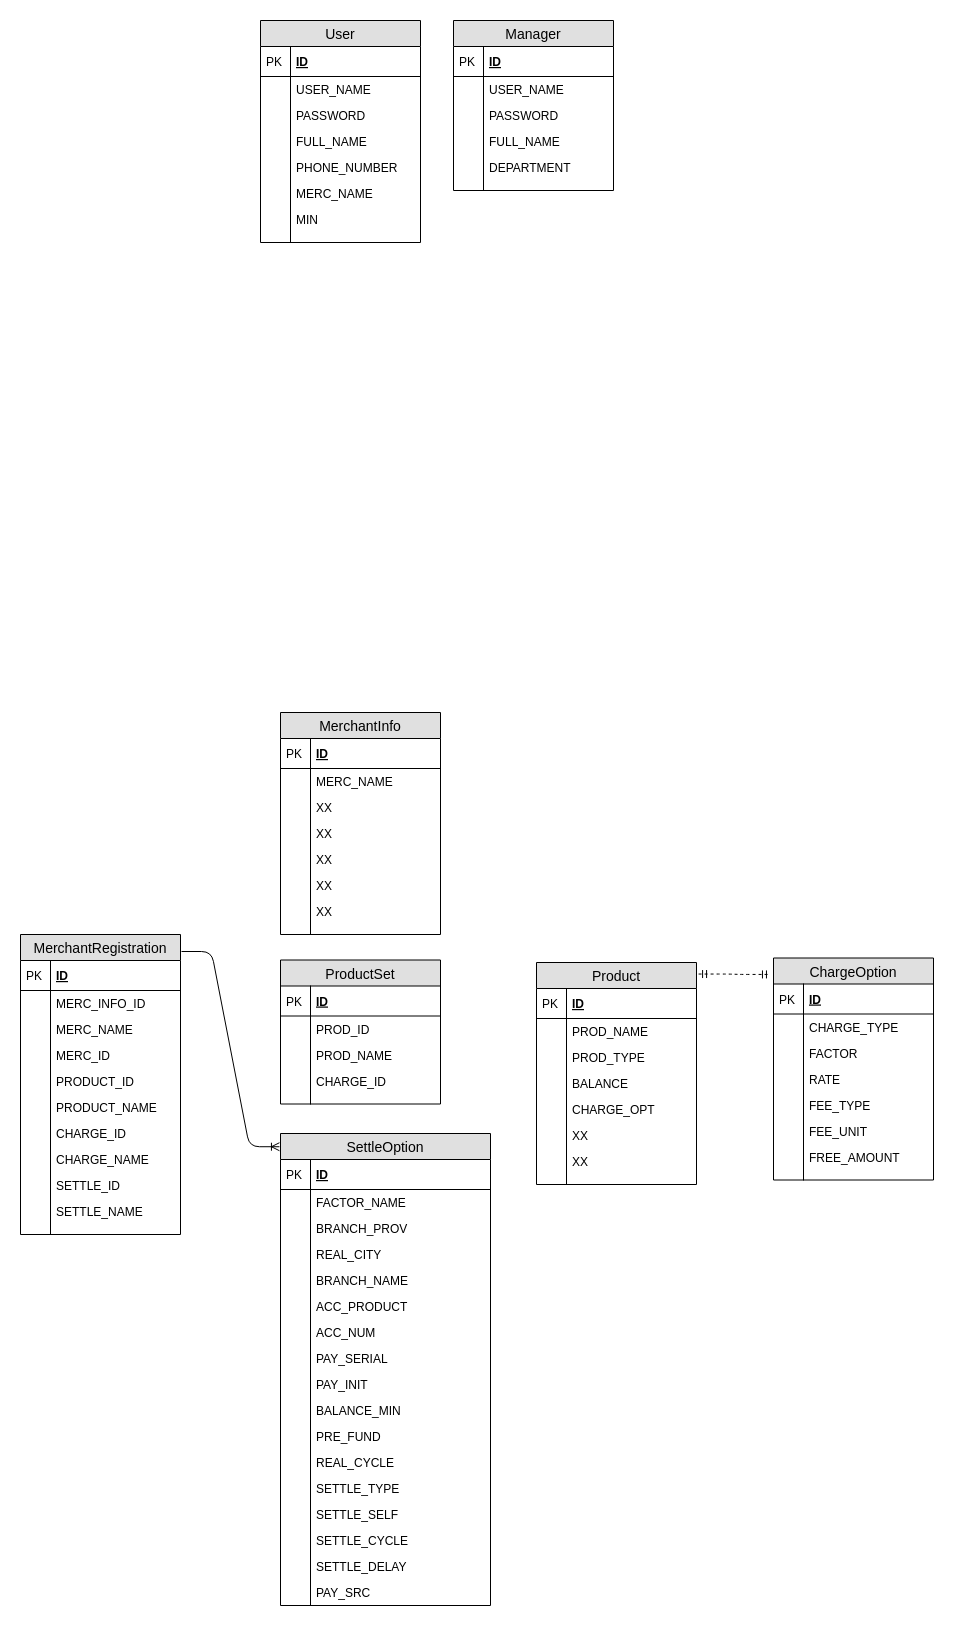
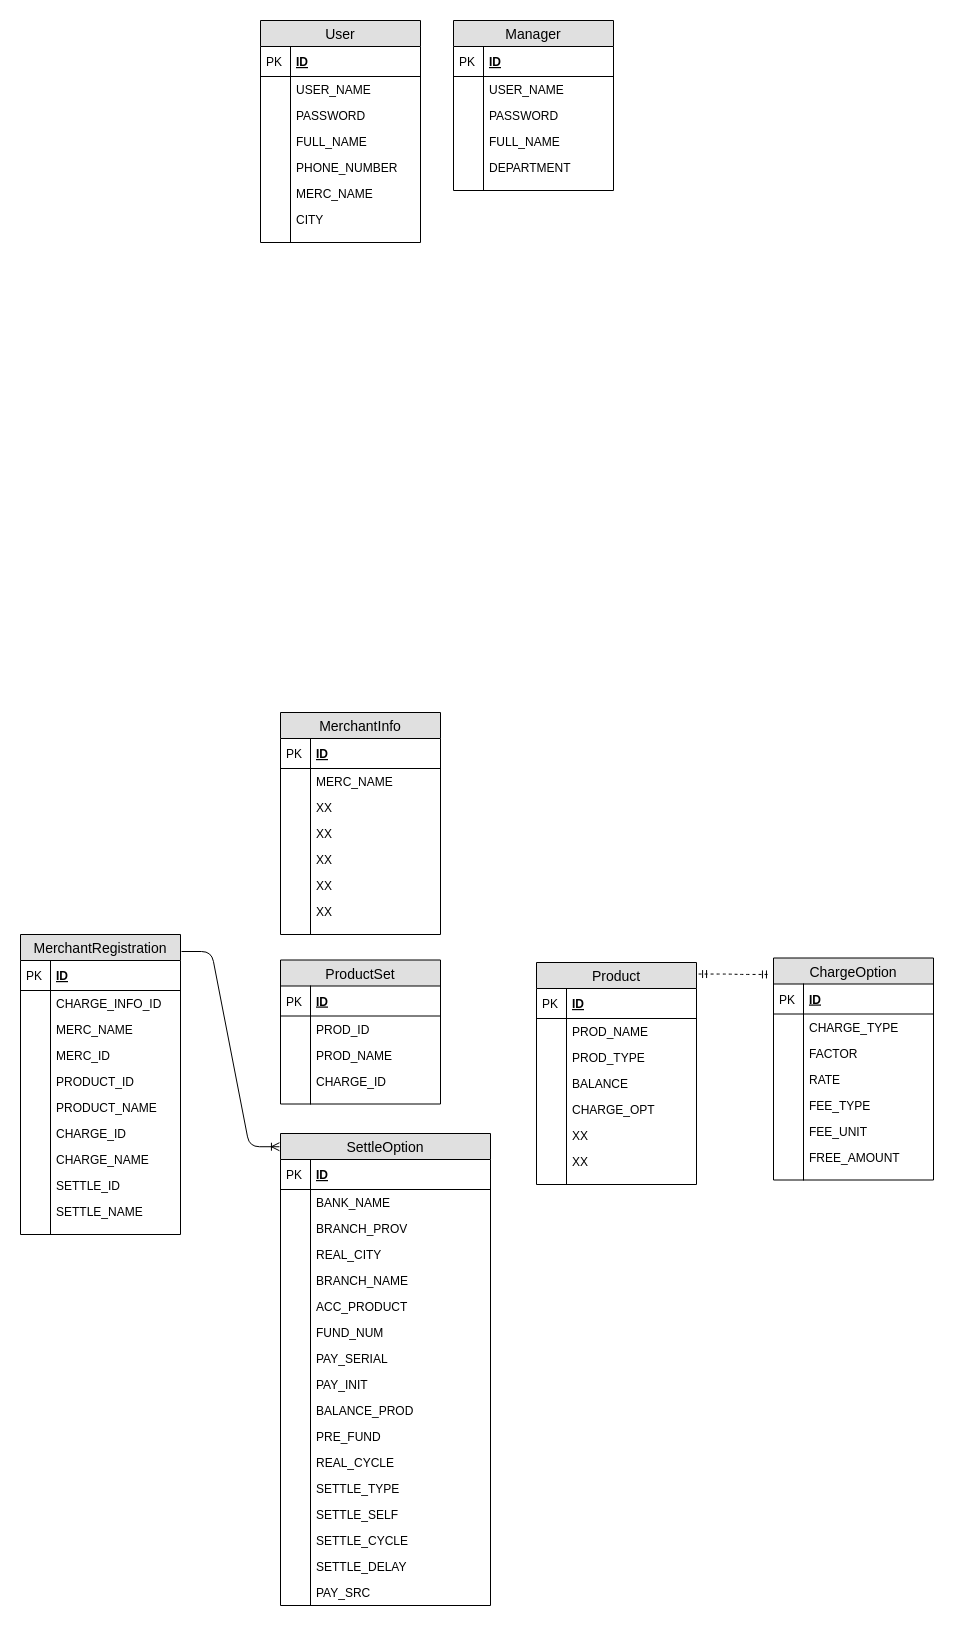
- <mxCell id="15" value="MIN" style="shape=partialRectangle;top=0;left=0;right=0;bottom=0;align=left;verticalAlign=top;fillColor=none;spacingLeft=34;spacingRight=4;overflow=hidden;rotatable=0;points=[[0,0.5],[1,0.5]];portConstraint=eastwest;dropTarget=0;fontSize=12;" parent="2" vertex="1"><mxGeometry y="186" width="160" height="26" as="geometry" /></mxCell>
+ <mxCell id="15" value="CITY" style="shape=partialRectangle;top=0;left=0;right=0;bottom=0;align=left;verticalAlign=top;fillColor=none;spacingLeft=34;spacingRight=4;overflow=hidden;rotatable=0;points=[[0,0.5],[1,0.5]];portConstraint=eastwest;dropTarget=0;fontSize=12;" parent="2" vertex="1"><mxGeometry y="186" width="160" height="26" as="geometry" /></mxCell>
- <mxCell id="121" value="MERC_INFO_ID" style="shape=partialRectangle;top=0;left=0;right=0;bottom=0;align=left;verticalAlign=top;fillColor=none;spacingLeft=34;spacingRight=4;overflow=hidden;rotatable=0;points=[[0,0.5],[1,0.5]];portConstraint=eastwest;dropTarget=0;fontSize=12;" parent="118" vertex="1"><mxGeometry y="56" width="160" height="26" as="geometry" /></mxCell>
+ <mxCell id="121" value="CHARGE_INFO_ID" style="shape=partialRectangle;top=0;left=0;right=0;bottom=0;align=left;verticalAlign=top;fillColor=none;spacingLeft=34;spacingRight=4;overflow=hidden;rotatable=0;points=[[0,0.5],[1,0.5]];portConstraint=eastwest;dropTarget=0;fontSize=12;" parent="118" vertex="1"><mxGeometry y="56" width="160" height="26" as="geometry" /></mxCell>
- <mxCell id="86" value="FACTOR_NAME" style="shape=partialRectangle;top=0;left=0;right=0;bottom=0;align=left;verticalAlign=top;fillColor=none;spacingLeft=34;spacingRight=4;overflow=hidden;rotatable=0;points=[[0,0.5],[1,0.5]];portConstraint=eastwest;dropTarget=0;fontSize=12;" parent="83" vertex="1"><mxGeometry y="56" width="210" height="26" as="geometry" /></mxCell>
+ <mxCell id="86" value="BANK_NAME" style="shape=partialRectangle;top=0;left=0;right=0;bottom=0;align=left;verticalAlign=top;fillColor=none;spacingLeft=34;spacingRight=4;overflow=hidden;rotatable=0;points=[[0,0.5],[1,0.5]];portConstraint=eastwest;dropTarget=0;fontSize=12;" parent="83" vertex="1"><mxGeometry y="56" width="210" height="26" as="geometry" /></mxCell>
- <mxCell id="96" value="ACC_NUM" style="shape=partialRectangle;top=0;left=0;right=0;bottom=0;align=left;verticalAlign=top;fillColor=none;spacingLeft=34;spacingRight=4;overflow=hidden;rotatable=0;points=[[0,0.5],[1,0.5]];portConstraint=eastwest;dropTarget=0;fontSize=12;" parent="83" vertex="1"><mxGeometry y="186" width="210" height="26" as="geometry" /></mxCell>
+ <mxCell id="96" value="FUND_NUM" style="shape=partialRectangle;top=0;left=0;right=0;bottom=0;align=left;verticalAlign=top;fillColor=none;spacingLeft=34;spacingRight=4;overflow=hidden;rotatable=0;points=[[0,0.5],[1,0.5]];portConstraint=eastwest;dropTarget=0;fontSize=12;" parent="83" vertex="1"><mxGeometry y="186" width="210" height="26" as="geometry" /></mxCell>
- <mxCell id="102" value="BALANCE_MIN" style="shape=partialRectangle;top=0;left=0;right=0;bottom=0;align=left;verticalAlign=top;fillColor=none;spacingLeft=34;spacingRight=4;overflow=hidden;rotatable=0;points=[[0,0.5],[1,0.5]];portConstraint=eastwest;dropTarget=0;fontSize=12;" vertex="1" parent="83"><mxGeometry y="264" width="210" height="26" as="geometry" /></mxCell>
+ <mxCell id="102" value="BALANCE_PROD" style="shape=partialRectangle;top=0;left=0;right=0;bottom=0;align=left;verticalAlign=top;fillColor=none;spacingLeft=34;spacingRight=4;overflow=hidden;rotatable=0;points=[[0,0.5],[1,0.5]];portConstraint=eastwest;dropTarget=0;fontSize=12;" vertex="1" parent="83"><mxGeometry y="264" width="210" height="26" as="geometry" /></mxCell>
